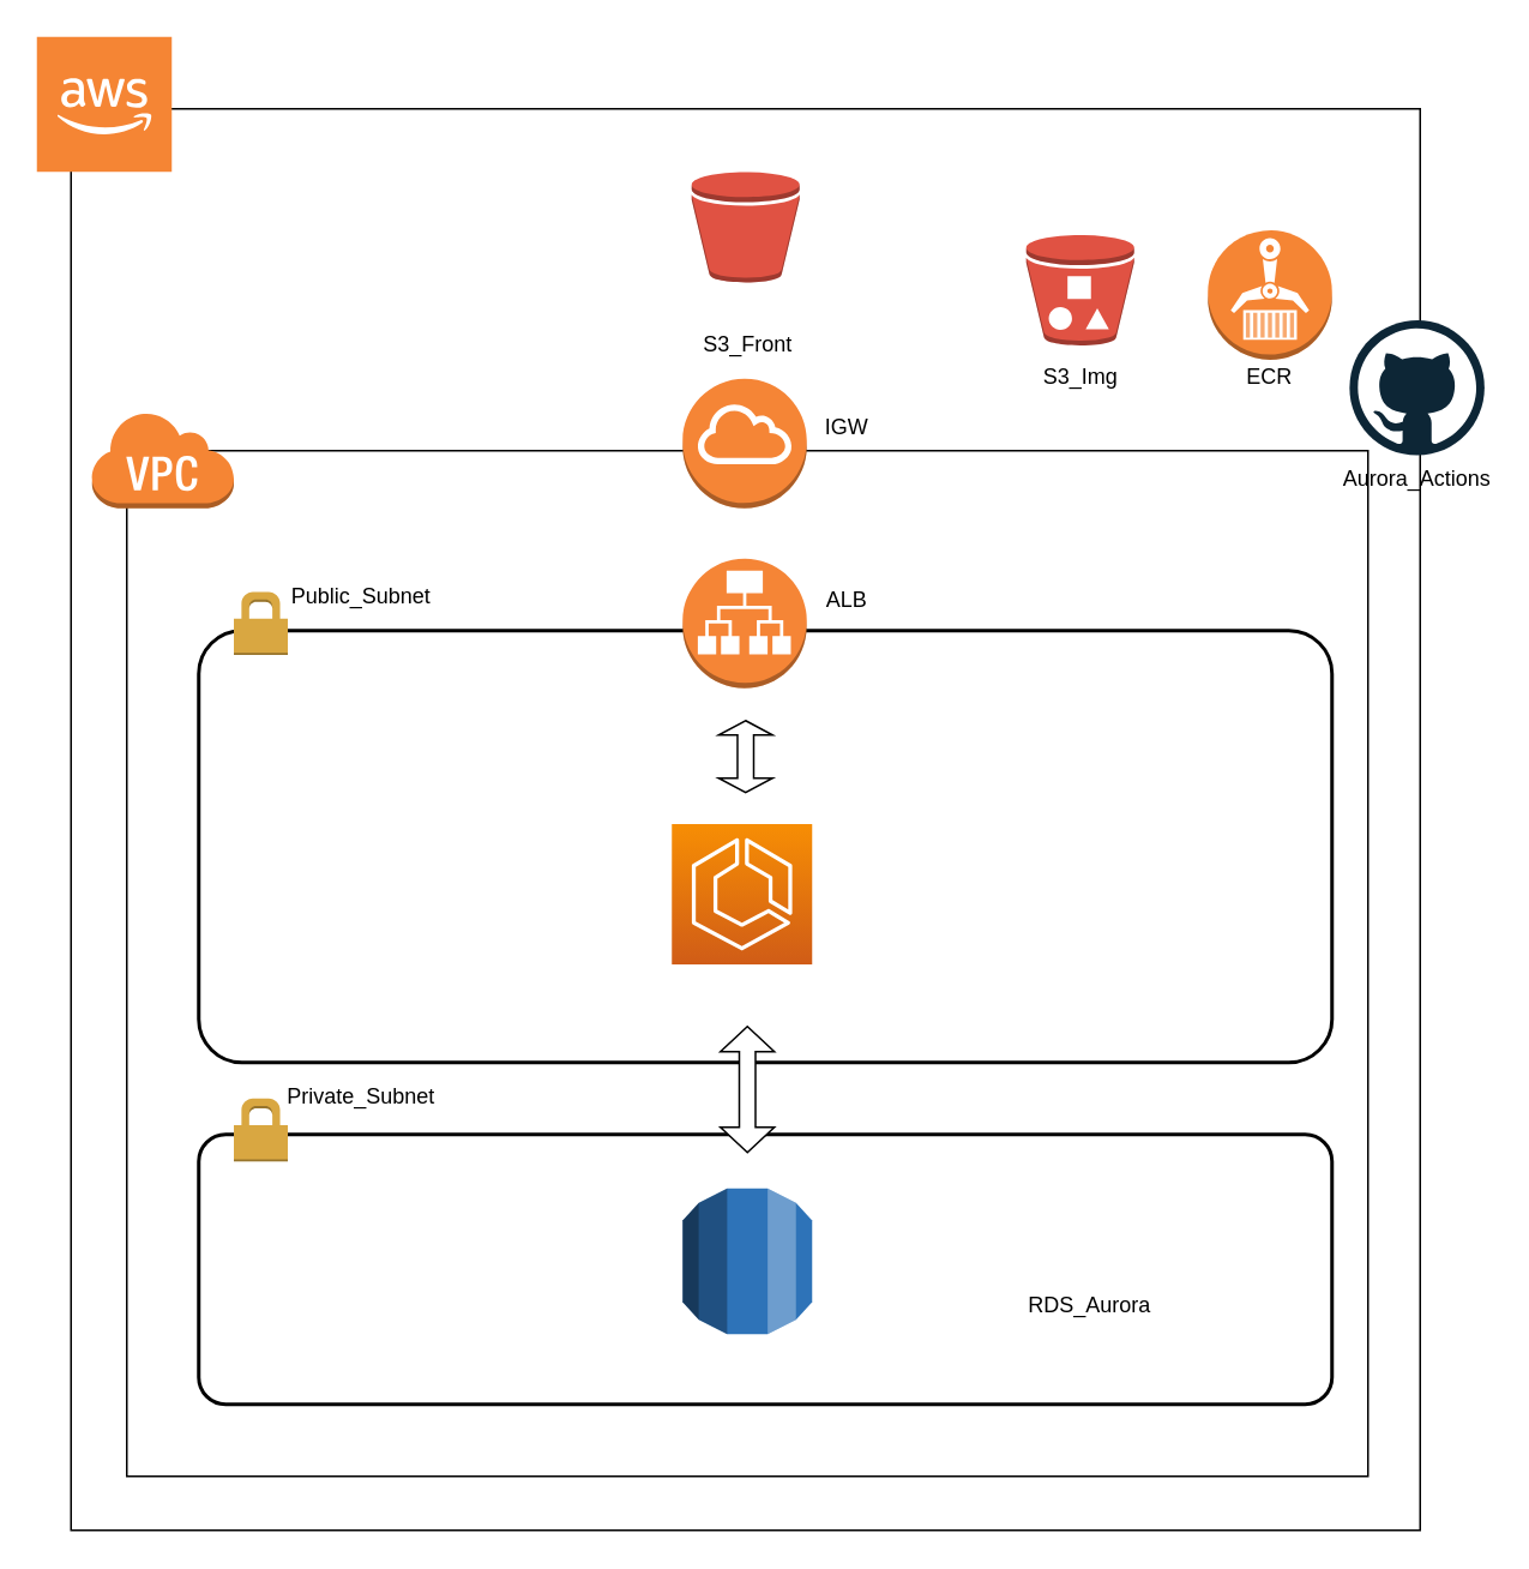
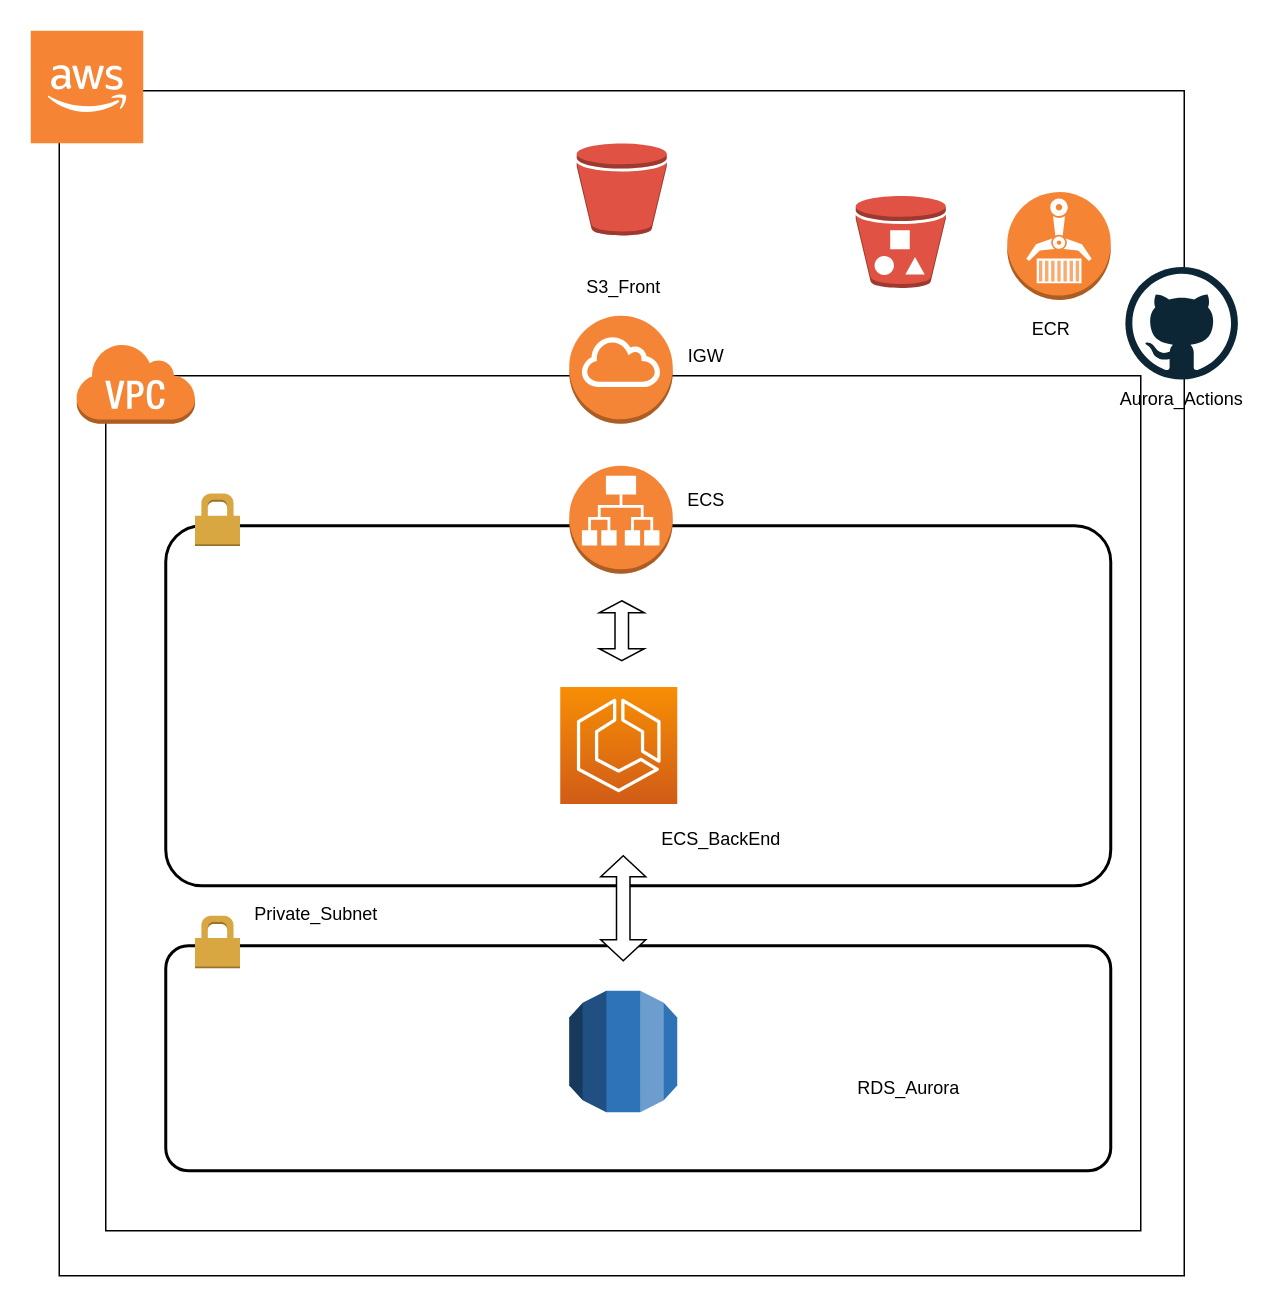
- <mxCell id="21" value="S3_Img" style="text;html=1;strokeColor=none;fillColor=none;align=center;verticalAlign=middle;whiteSpace=wrap;rounded=0;" vertex="1" parent="1"><mxGeometry x="559.75" y="199.5" width="80.5" height="18" as="geometry" /></mxCell>
- <mxCell id="26" value="ECR" style="text;html=1;strokeColor=none;fillColor=none;align=center;verticalAlign=middle;whiteSpace=wrap;rounded=0;" vertex="1" parent="1"><mxGeometry x="665.25" y="199.5" width="80.5" height="18" as="geometry" /></mxCell>
+ <mxCell id="26" value="ECR" style="text;html=1;strokeColor=none;fillColor=none;align=center;verticalAlign=middle;whiteSpace=wrap;rounded=0;" vertex="1" parent="1"><mxGeometry x="660.25" y="209.5" width="80.5" height="18" as="geometry" /></mxCell>
- <mxCell id="18" value="Public_Subnet" style="text;html=1;strokeColor=none;fillColor=none;align=center;verticalAlign=middle;whiteSpace=wrap;rounded=0;" vertex="1" parent="1"><mxGeometry x="159.5" y="322" width="80.5" height="18" as="geometry" /></mxCell>
- <mxCell id="23" value="ALB" style="text;html=1;strokeColor=none;fillColor=none;align=center;verticalAlign=middle;whiteSpace=wrap;rounded=0;" vertex="1" parent="1"><mxGeometry x="430" y="324" width="80.5" height="18" as="geometry" /></mxCell>
+ <mxCell id="23" value="ECS" style="text;html=1;strokeColor=none;fillColor=none;align=center;verticalAlign=middle;whiteSpace=wrap;rounded=0;" vertex="1" parent="1"><mxGeometry x="430" y="324" width="80.5" height="18" as="geometry" /></mxCell>
+ <mxCell id="24" value="ECS_BackEnd" style="text;html=1;strokeColor=none;fillColor=none;align=center;verticalAlign=middle;whiteSpace=wrap;rounded=0;" vertex="1" parent="1"><mxGeometry x="440" y="550" width="80.5" height="18" as="geometry" /></mxCell>
- <mxCell id="19" value="Private_Subnet" style="text;html=1;strokeColor=none;fillColor=none;align=center;verticalAlign=middle;whiteSpace=wrap;rounded=0;" vertex="1" parent="1"><mxGeometry x="159.5" y="600" width="80.5" height="18" as="geometry" /></mxCell>
+ <mxCell id="19" value="Private_Subnet" style="text;html=1;strokeColor=none;fillColor=none;align=center;verticalAlign=middle;whiteSpace=wrap;rounded=0;" vertex="1" parent="1"><mxGeometry x="169.5" y="600" width="80.5" height="18" as="geometry" /></mxCell>
